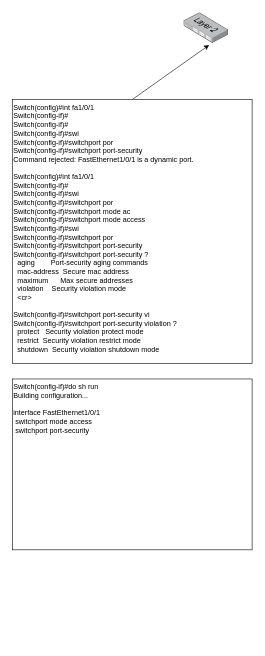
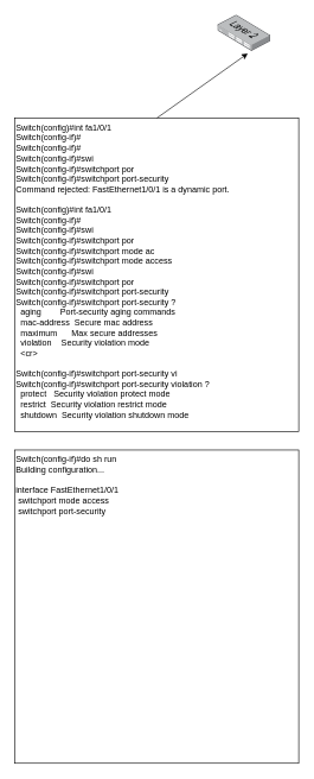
- <mxCell id="5" value="&lt;div&gt;Switch(config-if)#do sh run&lt;/div&gt;&lt;div&gt;Building configuration...&lt;br&gt;&lt;div&gt;&lt;br&gt;&lt;/div&gt;&lt;div&gt;&lt;span style=&quot;background-color: initial;&quot;&gt;interface FastEthernet1/0/1&lt;/span&gt;&lt;br&gt;&lt;/div&gt;&lt;div&gt;&amp;nbsp;switchport mode access&lt;/div&gt;&lt;div&gt;&amp;nbsp;switchport port-security&lt;/div&gt;&lt;/div&gt;" style="whiteSpace=wrap;html=1;align=left;verticalAlign=top;strokeColor=default;" vertex="1" parent="1"><mxGeometry x="20" y="631" width="400" height="285" as="geometry" /></mxCell>
+ <mxCell id="5" value="&lt;div&gt;Switch(config-if)#do sh run&lt;/div&gt;&lt;div&gt;Building configuration...&lt;br&gt;&lt;div&gt;&lt;br&gt;&lt;/div&gt;&lt;div&gt;&lt;span style=&quot;background-color: initial;&quot;&gt;interface FastEthernet1/0/1&lt;/span&gt;&lt;br&gt;&lt;/div&gt;&lt;div&gt;&amp;nbsp;switchport mode access&lt;/div&gt;&lt;div&gt;&amp;nbsp;switchport port-security&lt;/div&gt;&lt;/div&gt;" style="whiteSpace=wrap;html=1;align=left;verticalAlign=top;strokeColor=default;" vertex="1" parent="1"><mxGeometry x="20" y="631" width="400" height="440" as="geometry" /></mxCell>
